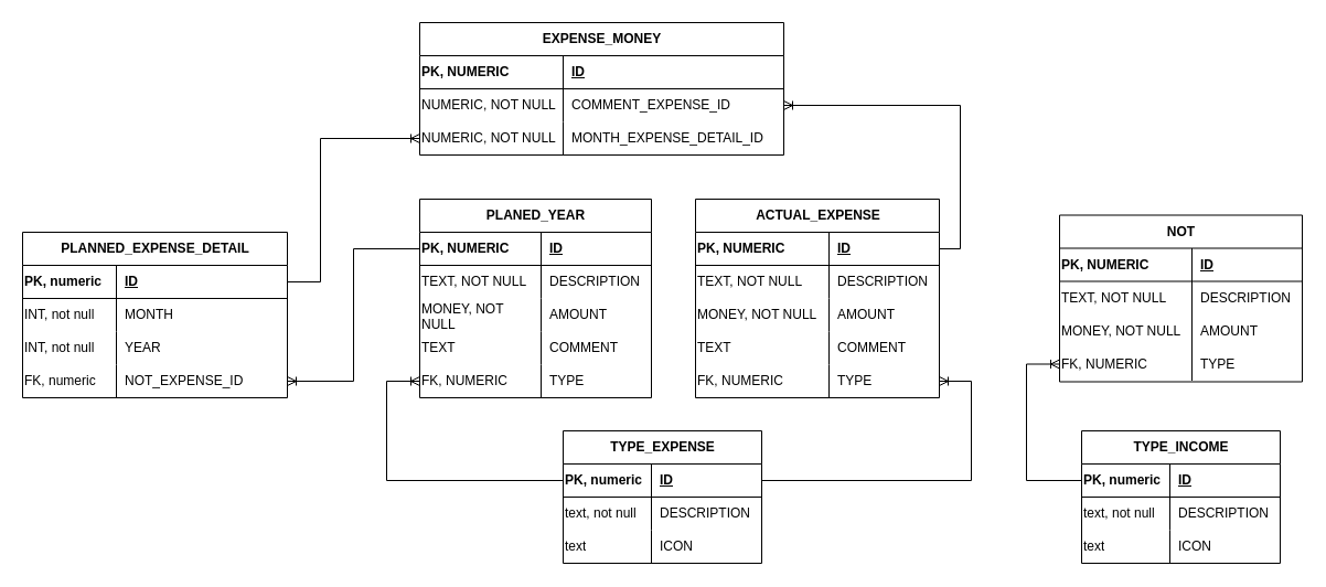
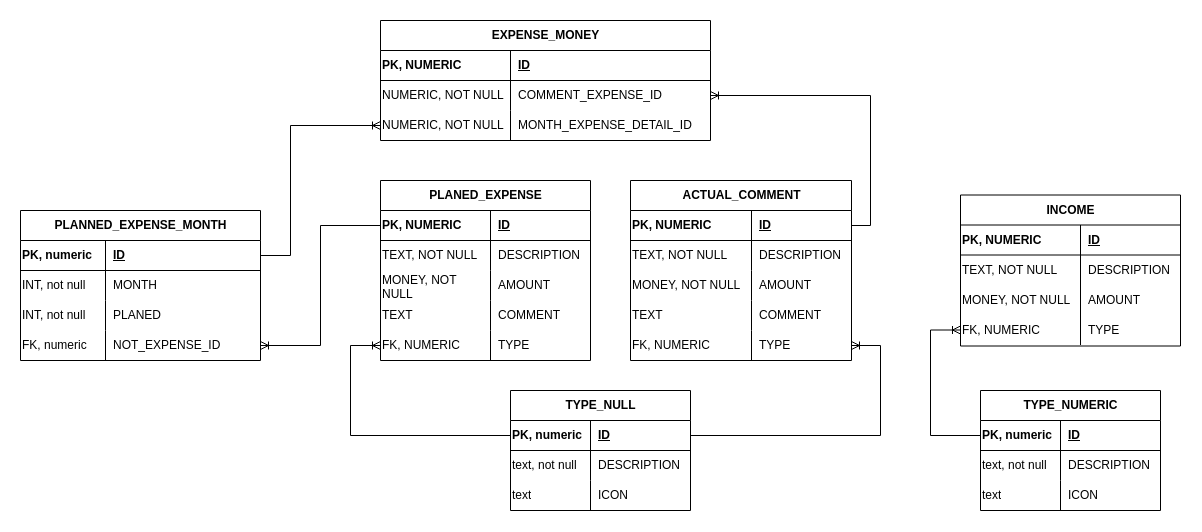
- <mxCell id="2" value="PLANED_YEAR" style="shape=table;startSize=30;container=1;collapsible=1;childLayout=tableLayout;fixedRows=1;rowLines=0;fontStyle=1;align=center;resizeLast=1;html=1;" vertex="1" parent="1"><mxGeometry x="380" y="180" width="210" height="180" as="geometry" /></mxCell>
+ <mxCell id="2" value="PLANED_EXPENSE" style="shape=table;startSize=30;container=1;collapsible=1;childLayout=tableLayout;fixedRows=1;rowLines=0;fontStyle=1;align=center;resizeLast=1;html=1;" vertex="1" parent="1"><mxGeometry x="380" y="180" width="210" height="180" as="geometry" /></mxCell>
- <mxCell id="18" value="ACTUAL_EXPENSE" style="shape=table;startSize=30;container=1;collapsible=1;childLayout=tableLayout;fixedRows=1;rowLines=0;fontStyle=1;align=center;resizeLast=1;html=1;" vertex="1" parent="1"><mxGeometry x="630" y="180" width="221" height="180" as="geometry"><mxRectangle x="460" y="400" width="100" height="30" as="alternateBounds" /></mxGeometry></mxCell>
+ <mxCell id="18" value="ACTUAL_COMMENT" style="shape=table;startSize=30;container=1;collapsible=1;childLayout=tableLayout;fixedRows=1;rowLines=0;fontStyle=1;align=center;resizeLast=1;html=1;" vertex="1" parent="1"><mxGeometry x="630" y="180" width="221" height="180" as="geometry"><mxRectangle x="460" y="400" width="100" height="30" as="alternateBounds" /></mxGeometry></mxCell>
- <mxCell id="44" value="NOT" style="shape=table;startSize=30;container=1;collapsible=1;childLayout=tableLayout;fixedRows=1;rowLines=0;fontStyle=1;align=center;resizeLast=1;html=1;" vertex="1" parent="1"><mxGeometry x="960" y="194.5" width="220" height="151" as="geometry" /></mxCell>
+ <mxCell id="44" value="INCOME" style="shape=table;startSize=30;container=1;collapsible=1;childLayout=tableLayout;fixedRows=1;rowLines=0;fontStyle=1;align=center;resizeLast=1;html=1;" vertex="1" parent="1"><mxGeometry x="960" y="194.5" width="220" height="151" as="geometry" /></mxCell>
- <mxCell id="81" value="PLANNED_EXPENSE_DETAIL" style="shape=table;startSize=30;container=1;collapsible=1;childLayout=tableLayout;fixedRows=1;rowLines=0;fontStyle=1;align=center;resizeLast=1;html=1;" vertex="1" parent="1"><mxGeometry x="20" y="210" width="240" height="150" as="geometry" /></mxCell>
+ <mxCell id="81" value="PLANNED_EXPENSE_MONTH" style="shape=table;startSize=30;container=1;collapsible=1;childLayout=tableLayout;fixedRows=1;rowLines=0;fontStyle=1;align=center;resizeLast=1;html=1;" vertex="1" parent="1"><mxGeometry x="20" y="210" width="240" height="150" as="geometry" /></mxCell>
- <mxCell id="90" value="YEAR" style="shape=partialRectangle;connectable=0;fillColor=none;top=0;left=0;bottom=0;right=0;align=left;spacingLeft=6;overflow=hidden;whiteSpace=wrap;html=1;" vertex="1" parent="88"><mxGeometry x="85" width="155" height="30" as="geometry"><mxRectangle width="155" height="30" as="alternateBounds" /></mxGeometry></mxCell>
+ <mxCell id="90" value="PLANED" style="shape=partialRectangle;connectable=0;fillColor=none;top=0;left=0;bottom=0;right=0;align=left;spacingLeft=6;overflow=hidden;whiteSpace=wrap;html=1;" vertex="1" parent="88"><mxGeometry x="85" width="155" height="30" as="geometry"><mxRectangle width="155" height="30" as="alternateBounds" /></mxGeometry></mxCell>
- <mxCell id="34" value="TYPE_EXPENSE" style="shape=table;startSize=30;container=1;collapsible=1;childLayout=tableLayout;fixedRows=1;rowLines=0;fontStyle=1;align=center;resizeLast=1;html=1;" vertex="1" parent="1"><mxGeometry x="510" y="390" width="180" height="120" as="geometry" /></mxCell>
+ <mxCell id="34" value="TYPE_NULL" style="shape=table;startSize=30;container=1;collapsible=1;childLayout=tableLayout;fixedRows=1;rowLines=0;fontStyle=1;align=center;resizeLast=1;html=1;" vertex="1" parent="1"><mxGeometry x="510" y="390" width="180" height="120" as="geometry" /></mxCell>
- <mxCell id="57" value="TYPE_INCOME" style="shape=table;startSize=30;container=1;collapsible=1;childLayout=tableLayout;fixedRows=1;rowLines=0;fontStyle=1;align=center;resizeLast=1;html=1;" vertex="1" parent="1"><mxGeometry x="980" y="390" width="180" height="120" as="geometry" /></mxCell>
+ <mxCell id="57" value="TYPE_NUMERIC" style="shape=table;startSize=30;container=1;collapsible=1;childLayout=tableLayout;fixedRows=1;rowLines=0;fontStyle=1;align=center;resizeLast=1;html=1;" vertex="1" parent="1"><mxGeometry x="980" y="390" width="180" height="120" as="geometry" /></mxCell>
